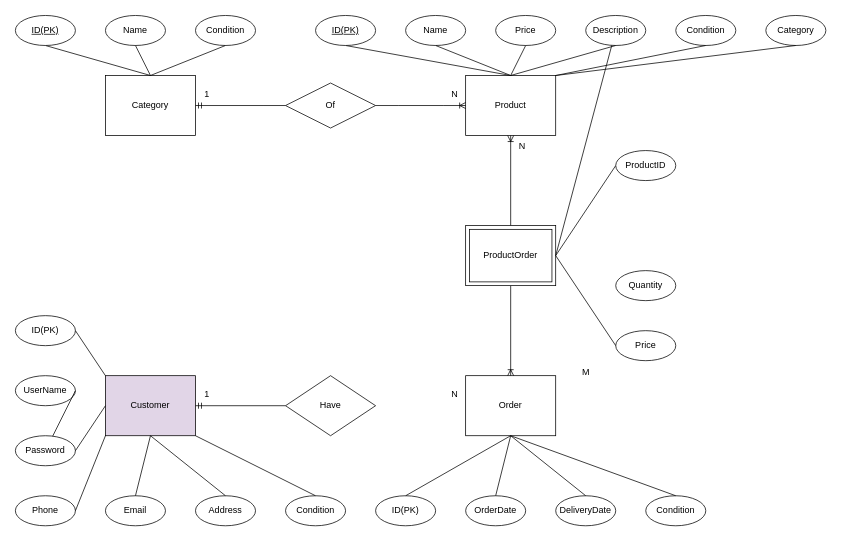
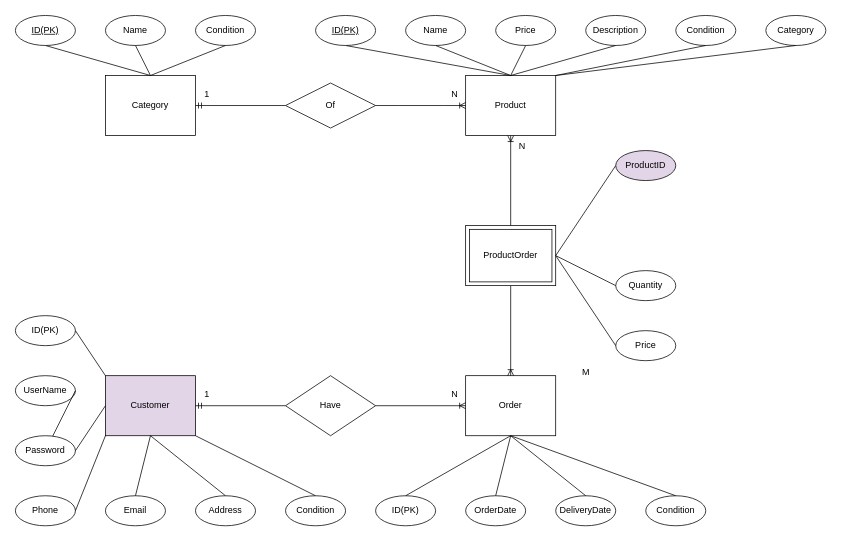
- <mxCell id="64" value="" style="endArrow=none;html=1;rounded=0;exitX=1;exitY=0.5;exitDx=0;exitDy=0;" edge="1" parent="1" source="60" target="12"><mxGeometry relative="1" as="geometry"><mxPoint x="690" y="430" as="sourcePoint" /><mxPoint x="850" y="430" as="targetPoint" /></mxGeometry></mxCell>
+ <mxCell id="64" value="" style="endArrow=none;html=1;rounded=0;entryX=0;entryY=0.5;entryDx=0;entryDy=0;exitX=1;exitY=0.5;exitDx=0;exitDy=0;" edge="1" parent="1" source="60" target="61"><mxGeometry relative="1" as="geometry"><mxPoint x="690" y="430" as="sourcePoint" /><mxPoint x="850" y="430" as="targetPoint" /></mxGeometry></mxCell>
- <mxCell id="66" value="ProductID" style="ellipse;whiteSpace=wrap;html=1;align=center;" vertex="1" parent="1"><mxGeometry x="820" y="200" width="80" height="40" as="geometry" /></mxCell>
+ <mxCell id="66" value="ProductID" style="ellipse;whiteSpace=wrap;html=1;align=center;fillColor=#e1d5e7;" vertex="1" parent="1"><mxGeometry x="820" y="200" width="80" height="40" as="geometry" /></mxCell>
+ <mxCell id="48" value="" style="fontSize=12;html=1;endArrow=ERoneToMany;rounded=0;entryX=0;entryY=0.5;entryDx=0;entryDy=0;exitX=1;exitY=0.5;exitDx=0;exitDy=0;" edge="1" parent="1" source="25" target="24"><mxGeometry width="100" height="100" relative="1" as="geometry"><mxPoint x="390" y="450" as="sourcePoint" /><mxPoint x="490" y="350" as="targetPoint" /></mxGeometry></mxCell>
